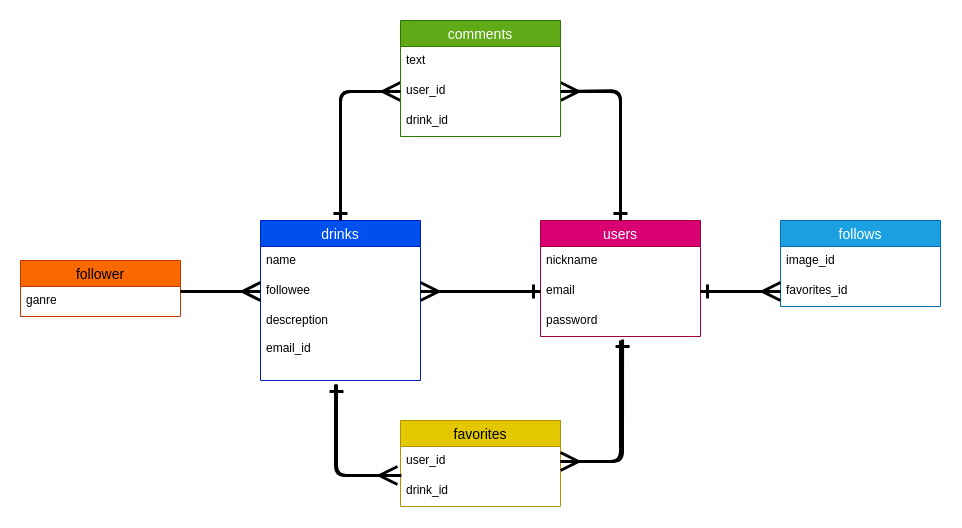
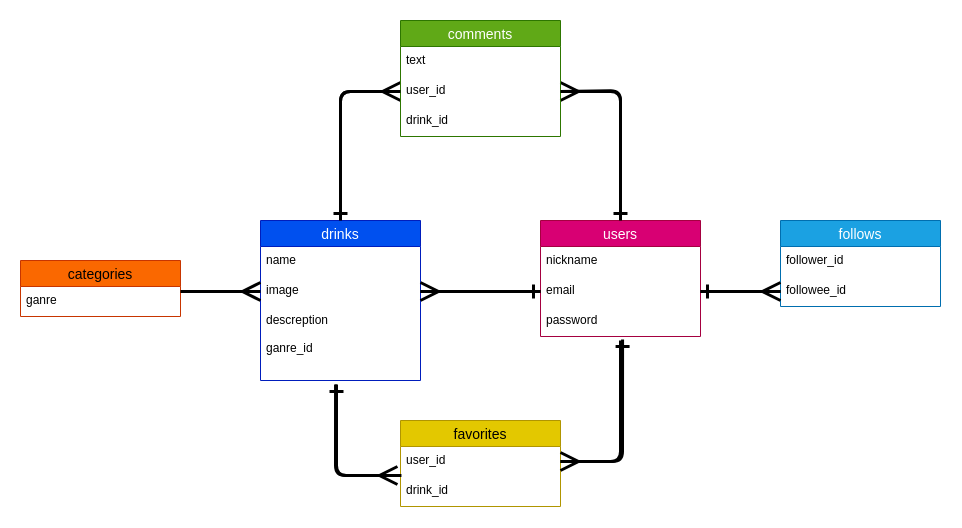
- <mxCell id="20" value="image_id" style="text;strokeColor=none;fillColor=none;spacingLeft=4;spacingRight=4;overflow=hidden;rotatable=0;points=[[0,0.5],[1,0.5]];portConstraint=eastwest;fontSize=12;" vertex="1" parent="19"><mxGeometry y="26" width="160" height="30" as="geometry" /></mxCell>
+ <mxCell id="20" value="follower_id" style="text;strokeColor=none;fillColor=none;spacingLeft=4;spacingRight=4;overflow=hidden;rotatable=0;points=[[0,0.5],[1,0.5]];portConstraint=eastwest;fontSize=12;" vertex="1" parent="19"><mxGeometry y="26" width="160" height="30" as="geometry" /></mxCell>
- <mxCell id="22" value="follower" style="swimlane;fontStyle=0;childLayout=stackLayout;horizontal=1;startSize=26;horizontalStack=0;resizeParent=1;resizeParentMax=0;resizeLast=0;collapsible=1;marginBottom=0;align=center;fontSize=14;fillColor=#fa6800;fontColor=#000000;strokeColor=#C73500;" vertex="1" parent="1"><mxGeometry x="20" y="260" width="160" height="56" as="geometry" /></mxCell>
+ <mxCell id="22" value="categories" style="swimlane;fontStyle=0;childLayout=stackLayout;horizontal=1;startSize=26;horizontalStack=0;resizeParent=1;resizeParentMax=0;resizeLast=0;collapsible=1;marginBottom=0;align=center;fontSize=14;fillColor=#fa6800;fontColor=#000000;strokeColor=#C73500;" vertex="1" parent="1"><mxGeometry x="20" y="260" width="160" height="56" as="geometry" /></mxCell>
- <mxCell id="5" value="followee" style="text;strokeColor=none;fillColor=none;spacingLeft=4;spacingRight=4;overflow=hidden;rotatable=0;points=[[0,0.5],[1,0.5]];portConstraint=eastwest;fontSize=12;" vertex="1" parent="3"><mxGeometry y="56" width="160" height="30" as="geometry" /></mxCell>
+ <mxCell id="5" value="image" style="text;strokeColor=none;fillColor=none;spacingLeft=4;spacingRight=4;overflow=hidden;rotatable=0;points=[[0,0.5],[1,0.5]];portConstraint=eastwest;fontSize=12;" vertex="1" parent="3"><mxGeometry y="56" width="160" height="30" as="geometry" /></mxCell>
- <mxCell id="21" value="favorites_id" style="text;strokeColor=none;fillColor=none;spacingLeft=4;spacingRight=4;overflow=hidden;rotatable=0;points=[[0,0.5],[1,0.5]];portConstraint=eastwest;fontSize=12;" vertex="1" parent="19"><mxGeometry y="56" width="160" height="30" as="geometry" /></mxCell>
+ <mxCell id="21" value="followee_id" style="text;strokeColor=none;fillColor=none;spacingLeft=4;spacingRight=4;overflow=hidden;rotatable=0;points=[[0,0.5],[1,0.5]];portConstraint=eastwest;fontSize=12;" vertex="1" parent="19"><mxGeometry y="56" width="160" height="30" as="geometry" /></mxCell>
- <mxCell id="6" value="descreption&#10;&#10;email_id" style="text;strokeColor=none;fillColor=none;spacingLeft=4;spacingRight=4;overflow=hidden;rotatable=0;points=[[0,0.5],[1,0.5]];portConstraint=eastwest;fontSize=12;" vertex="1" parent="3"><mxGeometry y="86" width="160" height="74" as="geometry" /></mxCell>
+ <mxCell id="6" value="descreption&#10;&#10;ganre_id" style="text;strokeColor=none;fillColor=none;spacingLeft=4;spacingRight=4;overflow=hidden;rotatable=0;points=[[0,0.5],[1,0.5]];portConstraint=eastwest;fontSize=12;" vertex="1" parent="3"><mxGeometry y="86" width="160" height="74" as="geometry" /></mxCell>
